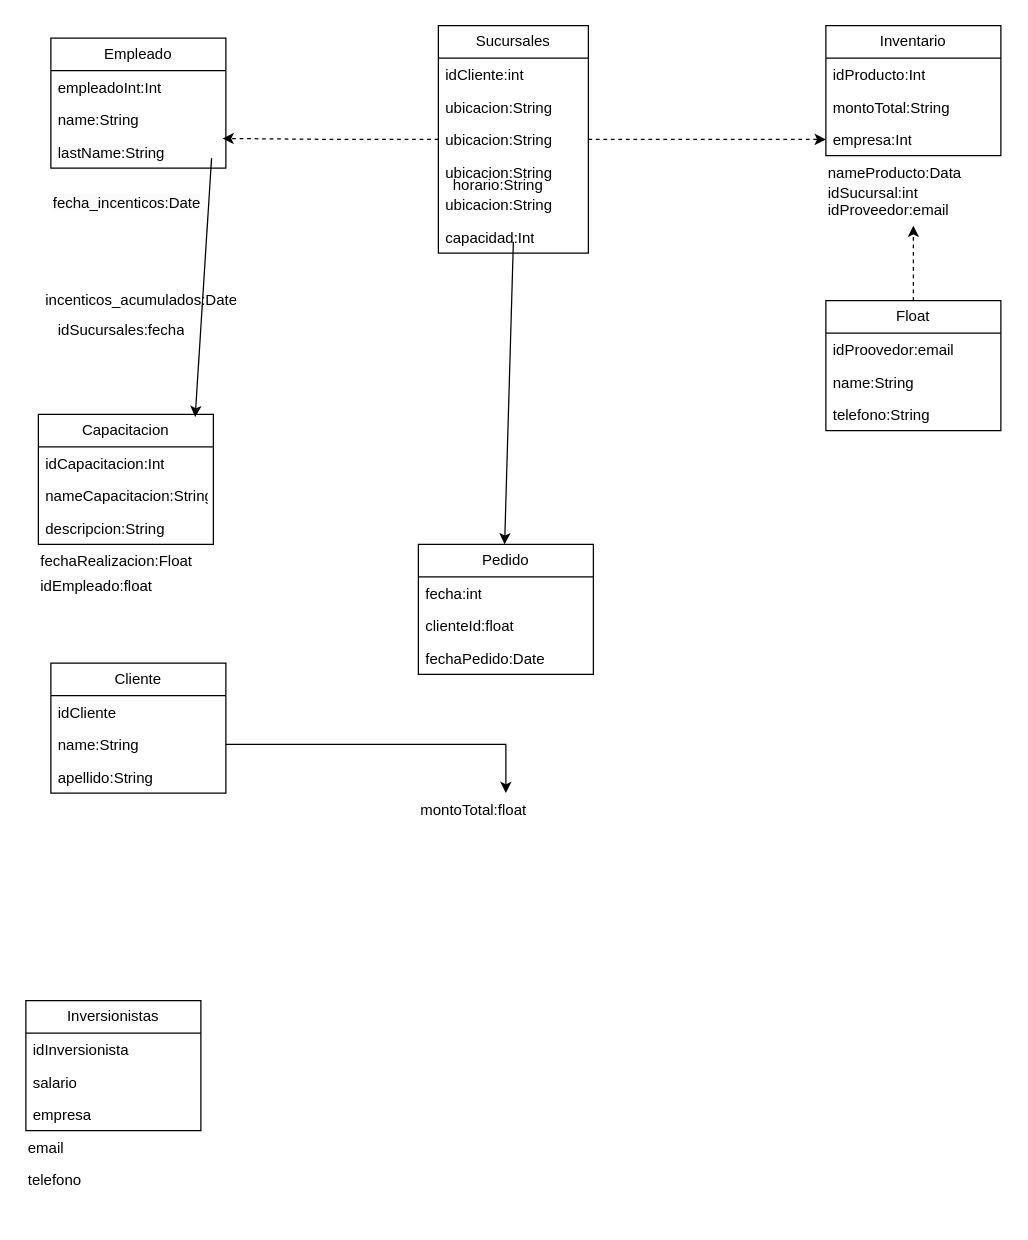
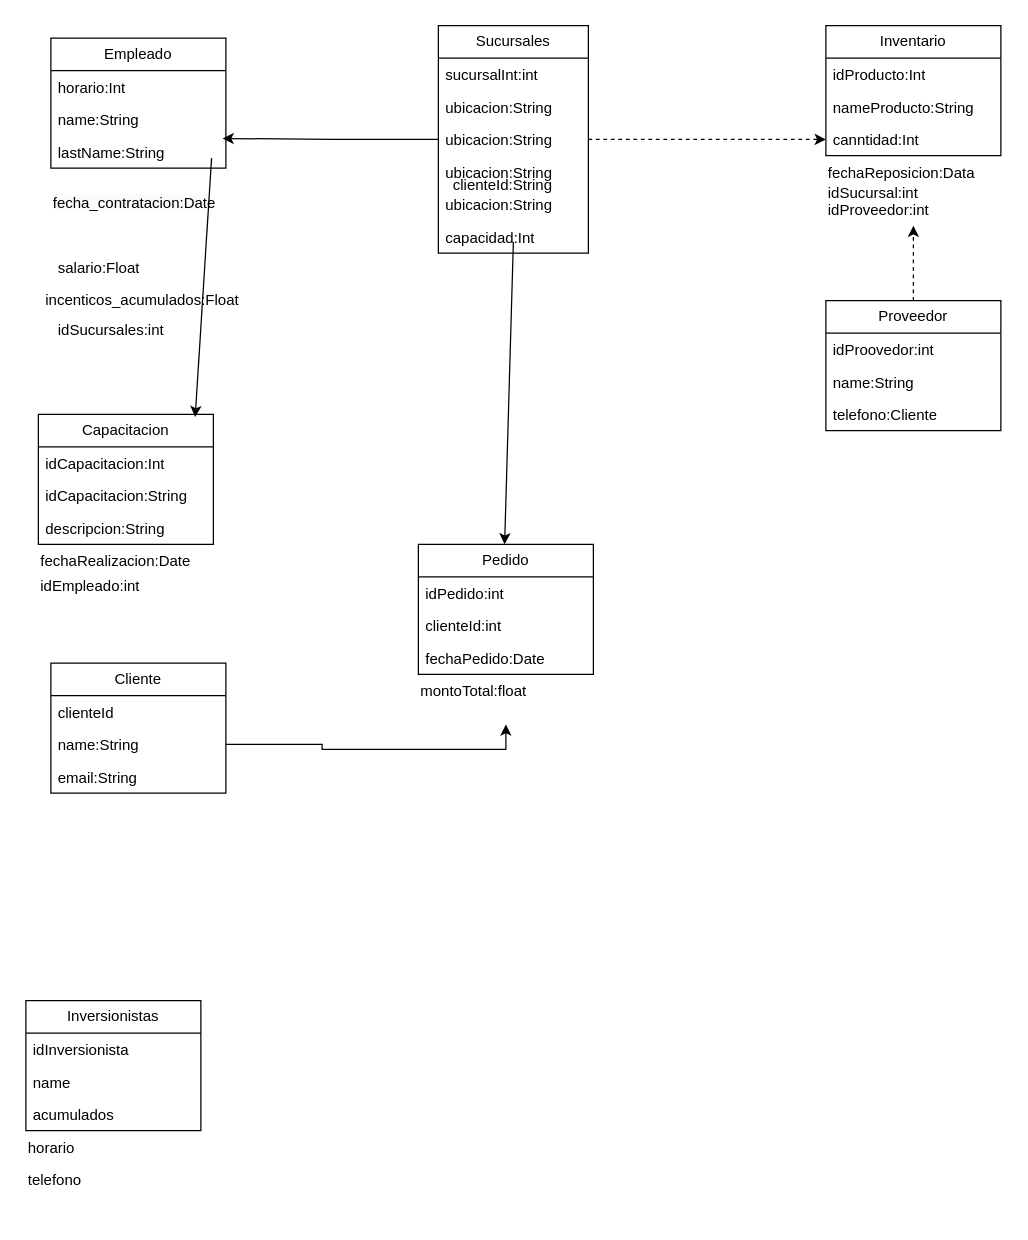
- <mxCell id="13" value="idCliente:int" style="text;strokeColor=none;fillColor=none;align=left;verticalAlign=top;spacingLeft=4;spacingRight=4;overflow=hidden;rotatable=0;points=[[0,0.5],[1,0.5]];portConstraint=eastwest;whiteSpace=wrap;html=1;" parent="12" vertex="1"><mxGeometry y="26" width="120" height="26" as="geometry" /></mxCell>
+ <mxCell id="13" value="sucursalInt:int" style="text;strokeColor=none;fillColor=none;align=left;verticalAlign=top;spacingLeft=4;spacingRight=4;overflow=hidden;rotatable=0;points=[[0,0.5],[1,0.5]];portConstraint=eastwest;whiteSpace=wrap;html=1;" parent="12" vertex="1"><mxGeometry y="26" width="120" height="26" as="geometry" /></mxCell>
- <mxCell id="3" value="empleadoInt:Int" style="text;strokeColor=none;fillColor=none;align=left;verticalAlign=top;spacingLeft=4;spacingRight=4;overflow=hidden;rotatable=0;points=[[0,0.5],[1,0.5]];portConstraint=eastwest;whiteSpace=wrap;html=1;" parent="2" vertex="1"><mxGeometry y="26" width="140" height="26" as="geometry" /></mxCell>
+ <mxCell id="3" value="horario:Int" style="text;strokeColor=none;fillColor=none;align=left;verticalAlign=top;spacingLeft=4;spacingRight=4;overflow=hidden;rotatable=0;points=[[0,0.5],[1,0.5]];portConstraint=eastwest;whiteSpace=wrap;html=1;" parent="2" vertex="1"><mxGeometry y="26" width="140" height="26" as="geometry" /></mxCell>
- <mxCell id="22" value="montoTotal:String" style="text;strokeColor=none;fillColor=none;align=left;verticalAlign=top;spacingLeft=4;spacingRight=4;overflow=hidden;rotatable=0;points=[[0,0.5],[1,0.5]];portConstraint=eastwest;whiteSpace=wrap;html=1;" parent="20" vertex="1"><mxGeometry y="52" width="140" height="26" as="geometry" /></mxCell>
+ <mxCell id="22" value="nameProducto:String" style="text;strokeColor=none;fillColor=none;align=left;verticalAlign=top;spacingLeft=4;spacingRight=4;overflow=hidden;rotatable=0;points=[[0,0.5],[1,0.5]];portConstraint=eastwest;whiteSpace=wrap;html=1;" parent="20" vertex="1"><mxGeometry y="52" width="140" height="26" as="geometry" /></mxCell>
- <mxCell id="11" value="" style="edgeStyle=orthogonalEdgeStyle;rounded=0;orthogonalLoop=1;jettySize=auto;html=1;entryX=0.981;entryY=0.088;entryDx=0;entryDy=0;entryPerimeter=0;dashed=1;" parent="1" source="12" target="5" edge="1"><mxGeometry relative="1" as="geometry"><mxPoint x="250" y="111" as="targetPoint" /></mxGeometry></mxCell>
+ <mxCell id="11" value="" style="edgeStyle=orthogonalEdgeStyle;rounded=0;orthogonalLoop=1;jettySize=auto;html=1;entryX=0.981;entryY=0.088;entryDx=0;entryDy=0;entryPerimeter=0;" parent="1" source="12" target="5" edge="1"><mxGeometry relative="1" as="geometry"><mxPoint x="250" y="111" as="targetPoint" /></mxGeometry></mxCell>
- <mxCell id="23" value="empresa:Int" style="text;strokeColor=none;fillColor=none;align=left;verticalAlign=top;spacingLeft=4;spacingRight=4;overflow=hidden;rotatable=0;points=[[0,0.5],[1,0.5]];portConstraint=eastwest;whiteSpace=wrap;html=1;" parent="20" vertex="1"><mxGeometry y="78" width="140" height="26" as="geometry" /></mxCell>
+ <mxCell id="23" value="canntidad:Int" style="text;strokeColor=none;fillColor=none;align=left;verticalAlign=top;spacingLeft=4;spacingRight=4;overflow=hidden;rotatable=0;points=[[0,0.5],[1,0.5]];portConstraint=eastwest;whiteSpace=wrap;html=1;" parent="20" vertex="1"><mxGeometry y="78" width="140" height="26" as="geometry" /></mxCell>
- <mxCell id="24" value="nameProducto:Data" style="text;whiteSpace=wrap;html=1;" parent="1" vertex="1"><mxGeometry x="660" y="124" width="140" height="40" as="geometry" /></mxCell>
+ <mxCell id="24" value="fechaReposicion:Data" style="text;whiteSpace=wrap;html=1;" parent="1" vertex="1"><mxGeometry x="660" y="124" width="140" height="40" as="geometry" /></mxCell>
- <mxCell id="6" value="&#10;&lt;span style=&quot;color: rgb(0, 0, 0); font-family: Helvetica; font-size: 12px; font-style: normal; font-variant-ligatures: normal; font-variant-caps: normal; font-weight: 400; letter-spacing: normal; orphans: 2; text-align: left; text-indent: 0px; text-transform: none; widows: 2; word-spacing: 0px; -webkit-text-stroke-width: 0px; white-space: normal; background-color: rgb(251, 251, 251); text-decoration-thickness: initial; text-decoration-style: initial; text-decoration-color: initial; display: inline !important; float: none;&quot;&gt;fecha_incenticos:Date&lt;/span&gt;&#10;&#10;" style="text;whiteSpace=wrap;html=1;" parent="1" vertex="1"><mxGeometry x="40" y="134" width="140" height="40" as="geometry" /></mxCell>
+ <mxCell id="6" value="&#10;&lt;span style=&quot;color: rgb(0, 0, 0); font-family: Helvetica; font-size: 12px; font-style: normal; font-variant-ligatures: normal; font-variant-caps: normal; font-weight: 400; letter-spacing: normal; orphans: 2; text-align: left; text-indent: 0px; text-transform: none; widows: 2; word-spacing: 0px; -webkit-text-stroke-width: 0px; white-space: normal; background-color: rgb(251, 251, 251); text-decoration-thickness: initial; text-decoration-style: initial; text-decoration-color: initial; display: inline !important; float: none;&quot;&gt;fecha_contratacion:Date&lt;/span&gt;&#10;&#10;" style="text;whiteSpace=wrap;html=1;" parent="1" vertex="1"><mxGeometry x="40" y="134" width="140" height="40" as="geometry" /></mxCell>
- <mxCell id="19" value="horario:String" style="text;whiteSpace=wrap;html=1;" parent="1" vertex="1"><mxGeometry x="360" y="134" width="140" height="40" as="geometry" /></mxCell>
+ <mxCell id="19" value="clienteId:String" style="text;whiteSpace=wrap;html=1;" parent="1" vertex="1"><mxGeometry x="360" y="134" width="140" height="40" as="geometry" /></mxCell>
- <mxCell id="31" value="idSucursal:int&lt;div&gt;idProveedor:email&lt;/div&gt;" style="text;whiteSpace=wrap;html=1;" parent="1" vertex="1"><mxGeometry x="660" y="140" width="140" height="40" as="geometry" /></mxCell>
+ <mxCell id="31" value="idSucursal:int&lt;div&gt;idProveedor:int&lt;/div&gt;" style="text;whiteSpace=wrap;html=1;" parent="1" vertex="1"><mxGeometry x="660" y="140" width="140" height="40" as="geometry" /></mxCell>
+ <mxCell id="7" value="salario:Float" style="text;strokeColor=none;fillColor=none;align=left;verticalAlign=top;spacingLeft=4;spacingRight=4;overflow=hidden;rotatable=0;points=[[0,0.5],[1,0.5]];portConstraint=eastwest;whiteSpace=wrap;html=1;" parent="1" vertex="1"><mxGeometry x="40" y="200" width="140" height="26" as="geometry" /></mxCell>
- <mxCell id="8" value="incenticos_acumulados:Date" style="text;strokeColor=none;fillColor=none;align=left;verticalAlign=top;spacingLeft=4;spacingRight=4;overflow=hidden;rotatable=0;points=[[0,0.5],[1,0.5]];portConstraint=eastwest;whiteSpace=wrap;html=1;" parent="1" vertex="1"><mxGeometry x="30" y="226" width="180" height="26" as="geometry" /></mxCell>
+ <mxCell id="8" value="incenticos_acumulados:Float" style="text;strokeColor=none;fillColor=none;align=left;verticalAlign=top;spacingLeft=4;spacingRight=4;overflow=hidden;rotatable=0;points=[[0,0.5],[1,0.5]];portConstraint=eastwest;whiteSpace=wrap;html=1;" parent="1" vertex="1"><mxGeometry x="30" y="226" width="180" height="26" as="geometry" /></mxCell>
- <mxCell id="34" value="Float" style="swimlane;fontStyle=0;childLayout=stackLayout;horizontal=1;startSize=26;fillColor=none;horizontalStack=0;resizeParent=1;resizeParentMax=0;resizeLast=0;collapsible=1;marginBottom=0;whiteSpace=wrap;html=1;" parent="1" vertex="1"><mxGeometry x="660" y="240" width="140" height="104" as="geometry" /></mxCell>
+ <mxCell id="34" value="Proveedor" style="swimlane;fontStyle=0;childLayout=stackLayout;horizontal=1;startSize=26;fillColor=none;horizontalStack=0;resizeParent=1;resizeParentMax=0;resizeLast=0;collapsible=1;marginBottom=0;whiteSpace=wrap;html=1;" parent="1" vertex="1"><mxGeometry x="660" y="240" width="140" height="104" as="geometry" /></mxCell>
- <mxCell id="9" value="idSucursales:fecha" style="text;strokeColor=none;fillColor=none;align=left;verticalAlign=top;spacingLeft=4;spacingRight=4;overflow=hidden;rotatable=0;points=[[0,0.5],[1,0.5]];portConstraint=eastwest;whiteSpace=wrap;html=1;" parent="1" vertex="1"><mxGeometry x="40" y="250" width="180" height="26" as="geometry" /></mxCell>
+ <mxCell id="9" value="idSucursales:int" style="text;strokeColor=none;fillColor=none;align=left;verticalAlign=top;spacingLeft=4;spacingRight=4;overflow=hidden;rotatable=0;points=[[0,0.5],[1,0.5]];portConstraint=eastwest;whiteSpace=wrap;html=1;" parent="1" vertex="1"><mxGeometry x="40" y="250" width="180" height="26" as="geometry" /></mxCell>
- <mxCell id="35" value="idProovedor:email" style="text;strokeColor=none;fillColor=none;align=left;verticalAlign=top;spacingLeft=4;spacingRight=4;overflow=hidden;rotatable=0;points=[[0,0.5],[1,0.5]];portConstraint=eastwest;whiteSpace=wrap;html=1;" parent="34" vertex="1"><mxGeometry y="26" width="140" height="26" as="geometry" /></mxCell>
+ <mxCell id="35" value="idProovedor:int" style="text;strokeColor=none;fillColor=none;align=left;verticalAlign=top;spacingLeft=4;spacingRight=4;overflow=hidden;rotatable=0;points=[[0,0.5],[1,0.5]];portConstraint=eastwest;whiteSpace=wrap;html=1;" parent="34" vertex="1"><mxGeometry y="26" width="140" height="26" as="geometry" /></mxCell>
- <mxCell id="37" value="telefono:String" style="text;strokeColor=none;fillColor=none;align=left;verticalAlign=top;spacingLeft=4;spacingRight=4;overflow=hidden;rotatable=0;points=[[0,0.5],[1,0.5]];portConstraint=eastwest;whiteSpace=wrap;html=1;" parent="34" vertex="1"><mxGeometry y="78" width="140" height="26" as="geometry" /></mxCell>
+ <mxCell id="37" value="telefono:Cliente" style="text;strokeColor=none;fillColor=none;align=left;verticalAlign=top;spacingLeft=4;spacingRight=4;overflow=hidden;rotatable=0;points=[[0,0.5],[1,0.5]];portConstraint=eastwest;whiteSpace=wrap;html=1;" parent="34" vertex="1"><mxGeometry y="78" width="140" height="26" as="geometry" /></mxCell>
- <mxCell id="27" value="nameCapacitacion:String" style="text;strokeColor=none;fillColor=none;align=left;verticalAlign=top;spacingLeft=4;spacingRight=4;overflow=hidden;rotatable=0;points=[[0,0.5],[1,0.5]];portConstraint=eastwest;whiteSpace=wrap;html=1;" parent="25" vertex="1"><mxGeometry y="52" width="140" height="26" as="geometry" /></mxCell>
+ <mxCell id="27" value="idCapacitacion:String" style="text;strokeColor=none;fillColor=none;align=left;verticalAlign=top;spacingLeft=4;spacingRight=4;overflow=hidden;rotatable=0;points=[[0,0.5],[1,0.5]];portConstraint=eastwest;whiteSpace=wrap;html=1;" parent="25" vertex="1"><mxGeometry y="52" width="140" height="26" as="geometry" /></mxCell>
- <mxCell id="29" value="fechaRealizacion:Float" style="text;whiteSpace=wrap;html=1;" parent="1" vertex="1"><mxGeometry x="30" y="435" width="140" height="40" as="geometry" /></mxCell>
+ <mxCell id="29" value="fechaRealizacion:Date" style="text;whiteSpace=wrap;html=1;" parent="1" vertex="1"><mxGeometry x="30" y="435" width="140" height="40" as="geometry" /></mxCell>
- <mxCell id="30" value="idEmpleado:float" style="text;whiteSpace=wrap;html=1;" parent="1" vertex="1"><mxGeometry x="30" y="455" width="140" height="40" as="geometry" /></mxCell>
+ <mxCell id="30" value="idEmpleado:int" style="text;whiteSpace=wrap;html=1;" parent="1" vertex="1"><mxGeometry x="30" y="455" width="140" height="40" as="geometry" /></mxCell>
- <mxCell id="40" value="fecha:int" style="text;strokeColor=none;fillColor=none;align=left;verticalAlign=top;spacingLeft=4;spacingRight=4;overflow=hidden;rotatable=0;points=[[0,0.5],[1,0.5]];portConstraint=eastwest;whiteSpace=wrap;html=1;" parent="39" vertex="1"><mxGeometry y="26" width="140" height="26" as="geometry" /></mxCell>
+ <mxCell id="40" value="idPedido:int" style="text;strokeColor=none;fillColor=none;align=left;verticalAlign=top;spacingLeft=4;spacingRight=4;overflow=hidden;rotatable=0;points=[[0,0.5],[1,0.5]];portConstraint=eastwest;whiteSpace=wrap;html=1;" parent="39" vertex="1"><mxGeometry y="26" width="140" height="26" as="geometry" /></mxCell>
- <mxCell id="41" value="clienteId:float" style="text;strokeColor=none;fillColor=none;align=left;verticalAlign=top;spacingLeft=4;spacingRight=4;overflow=hidden;rotatable=0;points=[[0,0.5],[1,0.5]];portConstraint=eastwest;whiteSpace=wrap;html=1;" parent="39" vertex="1"><mxGeometry y="52" width="140" height="26" as="geometry" /></mxCell>
+ <mxCell id="41" value="clienteId:int" style="text;strokeColor=none;fillColor=none;align=left;verticalAlign=top;spacingLeft=4;spacingRight=4;overflow=hidden;rotatable=0;points=[[0,0.5],[1,0.5]];portConstraint=eastwest;whiteSpace=wrap;html=1;" parent="39" vertex="1"><mxGeometry y="52" width="140" height="26" as="geometry" /></mxCell>
- <mxCell id="45" value="idCliente" style="text;strokeColor=none;fillColor=none;align=left;verticalAlign=top;spacingLeft=4;spacingRight=4;overflow=hidden;rotatable=0;points=[[0,0.5],[1,0.5]];portConstraint=eastwest;whiteSpace=wrap;html=1;" parent="44" vertex="1"><mxGeometry y="26" width="140" height="26" as="geometry" /></mxCell>
+ <mxCell id="45" value="clienteId" style="text;strokeColor=none;fillColor=none;align=left;verticalAlign=top;spacingLeft=4;spacingRight=4;overflow=hidden;rotatable=0;points=[[0,0.5],[1,0.5]];portConstraint=eastwest;whiteSpace=wrap;html=1;" parent="44" vertex="1"><mxGeometry y="26" width="140" height="26" as="geometry" /></mxCell>
- <mxCell id="47" value="apellido:String" style="text;strokeColor=none;fillColor=none;align=left;verticalAlign=top;spacingLeft=4;spacingRight=4;overflow=hidden;rotatable=0;points=[[0,0.5],[1,0.5]];portConstraint=eastwest;whiteSpace=wrap;html=1;" parent="44" vertex="1"><mxGeometry y="78" width="140" height="26" as="geometry" /></mxCell>
+ <mxCell id="47" value="email:String" style="text;strokeColor=none;fillColor=none;align=left;verticalAlign=top;spacingLeft=4;spacingRight=4;overflow=hidden;rotatable=0;points=[[0,0.5],[1,0.5]];portConstraint=eastwest;whiteSpace=wrap;html=1;" parent="44" vertex="1"><mxGeometry y="78" width="140" height="26" as="geometry" /></mxCell>
- <mxCell id="43" value="montoTotal:float" style="text;whiteSpace=wrap;html=1;" parent="1" vertex="1"><mxGeometry x="334" y="634" width="140" height="40" as="geometry" /></mxCell>
+ <mxCell id="43" value="montoTotal:float" style="text;whiteSpace=wrap;html=1;" parent="1" vertex="1"><mxGeometry x="334" y="539" width="140" height="40" as="geometry" /></mxCell>
- <mxCell id="51" value="salario" style="text;strokeColor=none;fillColor=none;align=left;verticalAlign=top;spacingLeft=4;spacingRight=4;overflow=hidden;rotatable=0;points=[[0,0.5],[1,0.5]];portConstraint=eastwest;whiteSpace=wrap;html=1;" parent="49" vertex="1"><mxGeometry y="52" width="140" height="26" as="geometry" /></mxCell>
+ <mxCell id="51" value="name" style="text;strokeColor=none;fillColor=none;align=left;verticalAlign=top;spacingLeft=4;spacingRight=4;overflow=hidden;rotatable=0;points=[[0,0.5],[1,0.5]];portConstraint=eastwest;whiteSpace=wrap;html=1;" parent="49" vertex="1"><mxGeometry y="52" width="140" height="26" as="geometry" /></mxCell>
- <mxCell id="52" value="empresa" style="text;strokeColor=none;fillColor=none;align=left;verticalAlign=top;spacingLeft=4;spacingRight=4;overflow=hidden;rotatable=0;points=[[0,0.5],[1,0.5]];portConstraint=eastwest;whiteSpace=wrap;html=1;" parent="49" vertex="1"><mxGeometry y="78" width="140" height="26" as="geometry" /></mxCell>
+ <mxCell id="52" value="acumulados" style="text;strokeColor=none;fillColor=none;align=left;verticalAlign=top;spacingLeft=4;spacingRight=4;overflow=hidden;rotatable=0;points=[[0,0.5],[1,0.5]];portConstraint=eastwest;whiteSpace=wrap;html=1;" parent="49" vertex="1"><mxGeometry y="78" width="140" height="26" as="geometry" /></mxCell>
- <mxCell id="53" value="email" style="text;whiteSpace=wrap;html=1;" parent="1" vertex="1"><mxGeometry x="20" y="904" width="140" height="40" as="geometry" /></mxCell>
+ <mxCell id="53" value="horario" style="text;whiteSpace=wrap;html=1;" parent="1" vertex="1"><mxGeometry x="20" y="904" width="140" height="40" as="geometry" /></mxCell>
